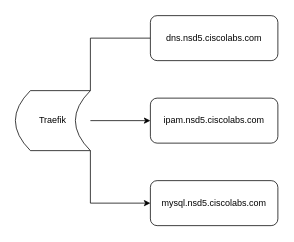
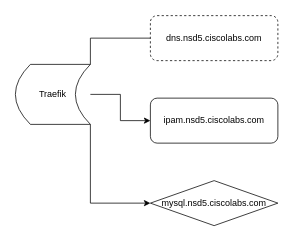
- <mxCell id="6" value="dns.nsd5.ciscolabs.com" style="rounded=1;whiteSpace=wrap;html=1;" vertex="1" parent="1"><mxGeometry x="200" y="20" width="170" height="60" as="geometry" /></mxCell>
+ <mxCell id="6" value="dns.nsd5.ciscolabs.com" style="rounded=1;whiteSpace=wrap;html=1;dashed=1;" vertex="1" parent="1"><mxGeometry x="200" y="20" width="170" height="60" as="geometry" /></mxCell>
- <mxCell id="5" value="Traefik" style="shape=dataStorage;whiteSpace=wrap;html=1;fixedSize=1;" vertex="1" parent="1"><mxGeometry x="20" y="120" width="100" height="80" as="geometry" /></mxCell>
+ <mxCell id="5" value="Traefik" style="shape=dataStorage;whiteSpace=wrap;html=1;fixedSize=1;" vertex="1" parent="1"><mxGeometry x="20" y="85" width="100" height="80" as="geometry" /></mxCell>
- <mxCell id="8" value="mysql.nsd5.ciscolabs.com" style="rounded=1;whiteSpace=wrap;html=1;" vertex="1" parent="1"><mxGeometry x="200" y="240" width="170" height="60" as="geometry" /></mxCell>
+ <mxCell id="8" value="mysql.nsd5.ciscolabs.com" style="rhombus;whiteSpace=wrap;html=1;" vertex="1" parent="1"><mxGeometry x="200" y="240" width="170" height="60" as="geometry" /></mxCell>
